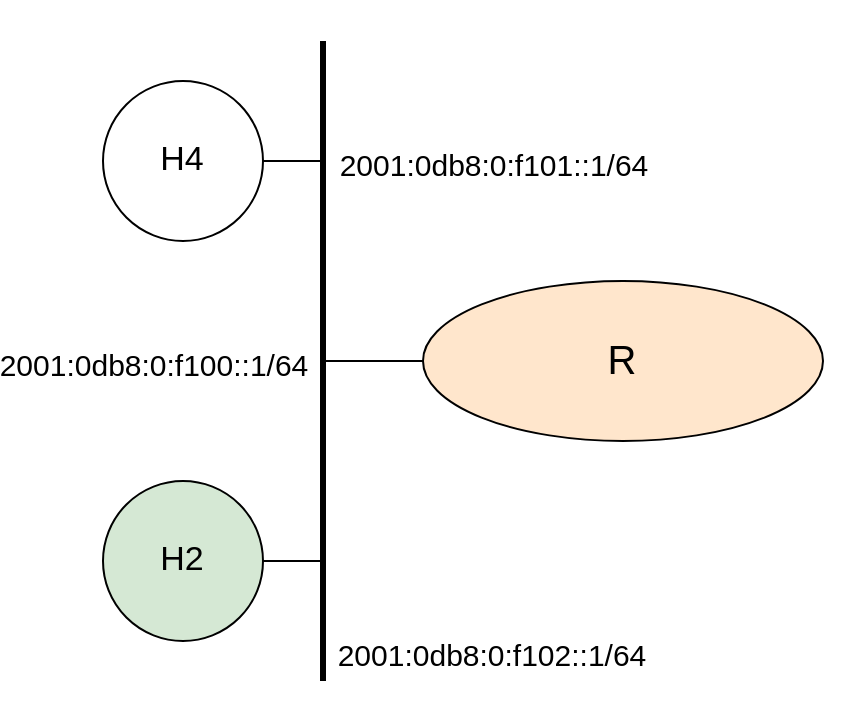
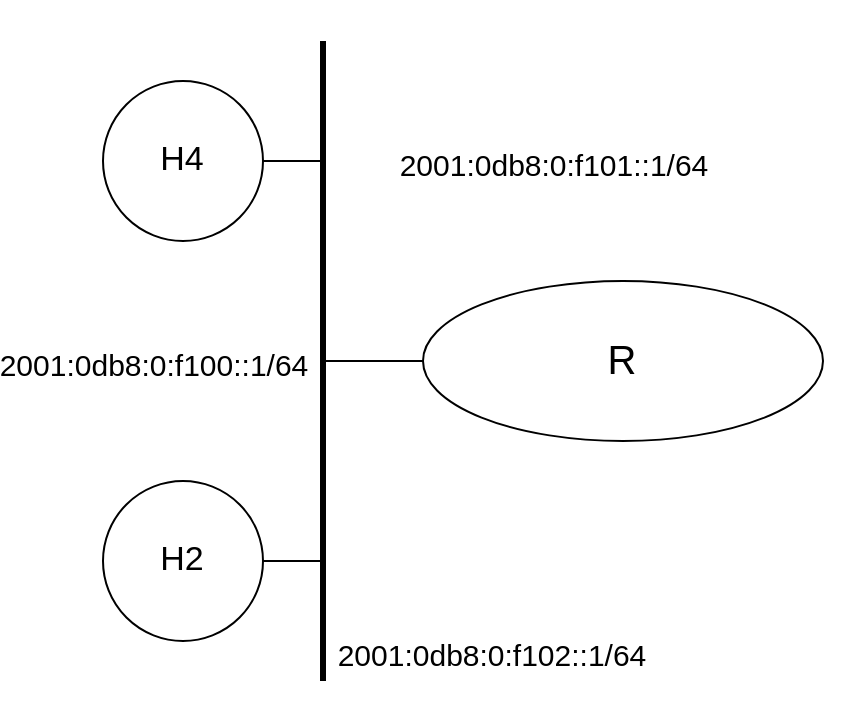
- <mxCell id="9" value="&lt;font style=&quot;font-size: 15px;&quot;&gt;2001:0db8:0:f101::1/64&lt;br&gt;&lt;/font&gt;" style="text;html=1;strokeColor=none;fillColor=none;align=center;verticalAlign=middle;whiteSpace=wrap;rounded=0;fontSize=20;" parent="1" vertex="1"><mxGeometry x="190" y="65" width="80" height="30" as="geometry" /></mxCell>
+ <mxCell id="9" value="&lt;font style=&quot;font-size: 15px;&quot;&gt;2001:0db8:0:f101::1/64&lt;br&gt;&lt;/font&gt;" style="text;html=1;strokeColor=none;fillColor=none;align=center;verticalAlign=middle;whiteSpace=wrap;rounded=0;fontSize=20;" parent="1" vertex="1"><mxGeometry x="220" y="65" width="80" height="30" as="geometry" /></mxCell>
- <mxCell id="7" value="&lt;font style=&quot;font-size: 20px;&quot;&gt;R&lt;/font&gt;" style="ellipse;whiteSpace=wrap;html=1;fontSize=17;fillColor=#ffe6cc;" parent="1" vertex="1"><mxGeometry x="194" y="140" width="200" height="80" as="geometry" /></mxCell>
+ <mxCell id="7" value="&lt;font style=&quot;font-size: 20px;&quot;&gt;R&lt;/font&gt;" style="ellipse;whiteSpace=wrap;html=1;fontSize=17;" parent="1" vertex="1"><mxGeometry x="194" y="140" width="200" height="80" as="geometry" /></mxCell>
- <mxCell id="5" value="&lt;font style=&quot;font-size: 17px;&quot;&gt;H2&lt;/font&gt;" style="ellipse;whiteSpace=wrap;html=1;aspect=fixed;fillColor=#d5e8d4;" parent="1" vertex="1"><mxGeometry x="34" y="240" width="80" height="80" as="geometry" /></mxCell>
+ <mxCell id="5" value="&lt;font style=&quot;font-size: 17px;&quot;&gt;H2&lt;/font&gt;" style="ellipse;whiteSpace=wrap;html=1;aspect=fixed;" parent="1" vertex="1"><mxGeometry x="34" y="240" width="80" height="80" as="geometry" /></mxCell>
